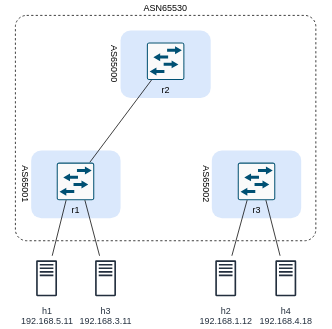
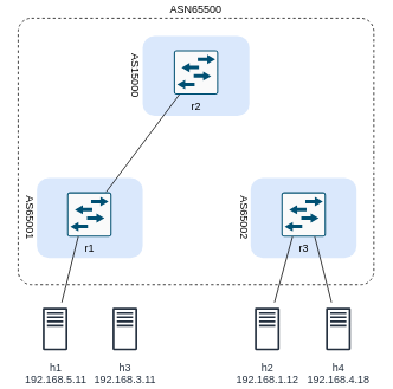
- <mxCell id="2" value="ASN65530" style="rounded=1;whiteSpace=wrap;html=1;fillColor=none;dashed=1;arcSize=5;labelPosition=center;verticalLabelPosition=top;align=center;verticalAlign=bottom;" vertex="1" parent="1"><mxGeometry x="20" y="20" width="400" height="300" as="geometry" /></mxCell>
+ <mxCell id="2" value="ASN65500" style="rounded=1;whiteSpace=wrap;html=1;fillColor=none;dashed=1;arcSize=5;labelPosition=center;verticalLabelPosition=top;align=center;verticalAlign=bottom;" vertex="1" parent="1"><mxGeometry x="20" y="20" width="400" height="300" as="geometry" /></mxCell>
- <mxCell id="5" value="AS65000" style="rounded=1;whiteSpace=wrap;html=1;fillColor=#dae8fc;strokeColor=none;labelPosition=left;verticalLabelPosition=middle;align=right;verticalAlign=middle;textDirection=vertical-lr;" parent="1" vertex="1"><mxGeometry x="160" y="40" width="120" height="90" as="geometry" /></mxCell>
+ <mxCell id="5" value="AS15000" style="rounded=1;whiteSpace=wrap;html=1;fillColor=#dae8fc;strokeColor=none;labelPosition=left;verticalLabelPosition=middle;align=right;verticalAlign=middle;textDirection=vertical-lr;" parent="1" vertex="1"><mxGeometry x="160" y="40" width="120" height="90" as="geometry" /></mxCell>
- <mxCell id="17" style="rounded=0;orthogonalLoop=1;jettySize=auto;html=1;entryX=0.75;entryY=1;entryDx=0;entryDy=0;entryPerimeter=0;endArrow=none;endFill=0;" edge="1" parent="1" source="16" target="8"><mxGeometry relative="1" as="geometry" /></mxCell>
